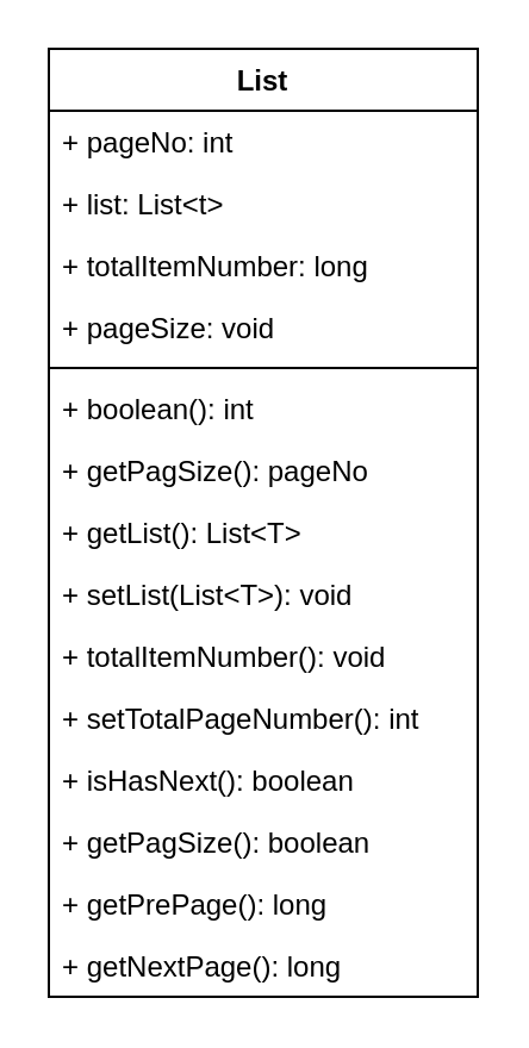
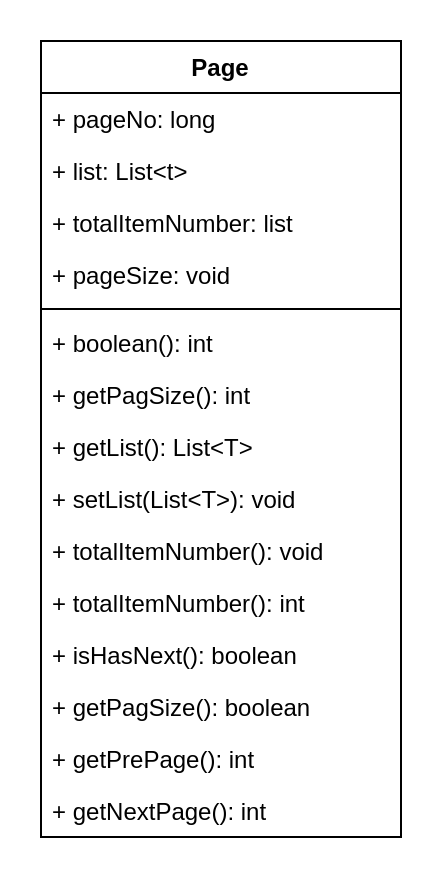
- <mxCell id="2" value="List" style="swimlane;fontStyle=1;align=center;verticalAlign=top;childLayout=stackLayout;horizontal=1;startSize=26;horizontalStack=0;resizeParent=1;resizeParentMax=0;resizeLast=0;collapsible=1;marginBottom=0;fontColor=default;strokeColor=default;fillColor=default;" vertex="1" parent="1"><mxGeometry x="20" y="20" width="180" height="398" as="geometry" /></mxCell>
+ <mxCell id="2" value="Page" style="swimlane;fontStyle=1;align=center;verticalAlign=top;childLayout=stackLayout;horizontal=1;startSize=26;horizontalStack=0;resizeParent=1;resizeParentMax=0;resizeLast=0;collapsible=1;marginBottom=0;fontColor=default;strokeColor=default;fillColor=default;" vertex="1" parent="1"><mxGeometry x="20" y="20" width="180" height="398" as="geometry" /></mxCell>
- <mxCell id="3" value="+ pageNo: int" style="text;strokeColor=none;fillColor=none;align=left;verticalAlign=top;spacingLeft=4;spacingRight=4;overflow=hidden;rotatable=0;points=[[0,0.5],[1,0.5]];portConstraint=eastwest;fontColor=default;" vertex="1" parent="2"><mxGeometry y="26" width="180" height="26" as="geometry" /></mxCell>
+ <mxCell id="3" value="+ pageNo: long" style="text;strokeColor=none;fillColor=none;align=left;verticalAlign=top;spacingLeft=4;spacingRight=4;overflow=hidden;rotatable=0;points=[[0,0.5],[1,0.5]];portConstraint=eastwest;fontColor=default;" vertex="1" parent="2"><mxGeometry y="26" width="180" height="26" as="geometry" /></mxCell>
- <mxCell id="5" value="+ totalItemNumber: long" style="text;strokeColor=none;fillColor=none;align=left;verticalAlign=top;spacingLeft=4;spacingRight=4;overflow=hidden;rotatable=0;points=[[0,0.5],[1,0.5]];portConstraint=eastwest;fontColor=default;" vertex="1" parent="2"><mxGeometry y="78" width="180" height="26" as="geometry" /></mxCell>
+ <mxCell id="5" value="+ totalItemNumber: list" style="text;strokeColor=none;fillColor=none;align=left;verticalAlign=top;spacingLeft=4;spacingRight=4;overflow=hidden;rotatable=0;points=[[0,0.5],[1,0.5]];portConstraint=eastwest;fontColor=default;" vertex="1" parent="2"><mxGeometry y="78" width="180" height="26" as="geometry" /></mxCell>
- <mxCell id="9" value="+ getPagSize(): pageNo&#10;" style="text;strokeColor=none;fillColor=none;align=left;verticalAlign=top;spacingLeft=4;spacingRight=4;overflow=hidden;rotatable=0;points=[[0,0.5],[1,0.5]];portConstraint=eastwest;fontColor=default;" vertex="1" parent="2"><mxGeometry y="164" width="180" height="26" as="geometry" /></mxCell>
+ <mxCell id="9" value="+ getPagSize(): int&#10;" style="text;strokeColor=none;fillColor=none;align=left;verticalAlign=top;spacingLeft=4;spacingRight=4;overflow=hidden;rotatable=0;points=[[0,0.5],[1,0.5]];portConstraint=eastwest;fontColor=default;" vertex="1" parent="2"><mxGeometry y="164" width="180" height="26" as="geometry" /></mxCell>
- <mxCell id="13" value="+ setTotalPageNumber(): int&#10;" style="text;strokeColor=none;fillColor=none;align=left;verticalAlign=top;spacingLeft=4;spacingRight=4;overflow=hidden;rotatable=0;points=[[0,0.5],[1,0.5]];portConstraint=eastwest;fontColor=default;" vertex="1" parent="2"><mxGeometry y="268" width="180" height="26" as="geometry" /></mxCell>
+ <mxCell id="13" value="+ totalItemNumber(): int&#10;" style="text;strokeColor=none;fillColor=none;align=left;verticalAlign=top;spacingLeft=4;spacingRight=4;overflow=hidden;rotatable=0;points=[[0,0.5],[1,0.5]];portConstraint=eastwest;fontColor=default;" vertex="1" parent="2"><mxGeometry y="268" width="180" height="26" as="geometry" /></mxCell>
- <mxCell id="16" value="+ getPrePage(): long&#10;" style="text;strokeColor=none;fillColor=none;align=left;verticalAlign=top;spacingLeft=4;spacingRight=4;overflow=hidden;rotatable=0;points=[[0,0.5],[1,0.5]];portConstraint=eastwest;fontColor=default;" vertex="1" parent="2"><mxGeometry y="346" width="180" height="26" as="geometry" /></mxCell>
+ <mxCell id="16" value="+ getPrePage(): int&#10;" style="text;strokeColor=none;fillColor=none;align=left;verticalAlign=top;spacingLeft=4;spacingRight=4;overflow=hidden;rotatable=0;points=[[0,0.5],[1,0.5]];portConstraint=eastwest;fontColor=default;" vertex="1" parent="2"><mxGeometry y="346" width="180" height="26" as="geometry" /></mxCell>
- <mxCell id="17" value="+ getNextPage(): long&#10;" style="text;strokeColor=none;fillColor=none;align=left;verticalAlign=top;spacingLeft=4;spacingRight=4;overflow=hidden;rotatable=0;points=[[0,0.5],[1,0.5]];portConstraint=eastwest;fontColor=default;" vertex="1" parent="2"><mxGeometry y="372" width="180" height="26" as="geometry" /></mxCell>
+ <mxCell id="17" value="+ getNextPage(): int&#10;" style="text;strokeColor=none;fillColor=none;align=left;verticalAlign=top;spacingLeft=4;spacingRight=4;overflow=hidden;rotatable=0;points=[[0,0.5],[1,0.5]];portConstraint=eastwest;fontColor=default;" vertex="1" parent="2"><mxGeometry y="372" width="180" height="26" as="geometry" /></mxCell>
